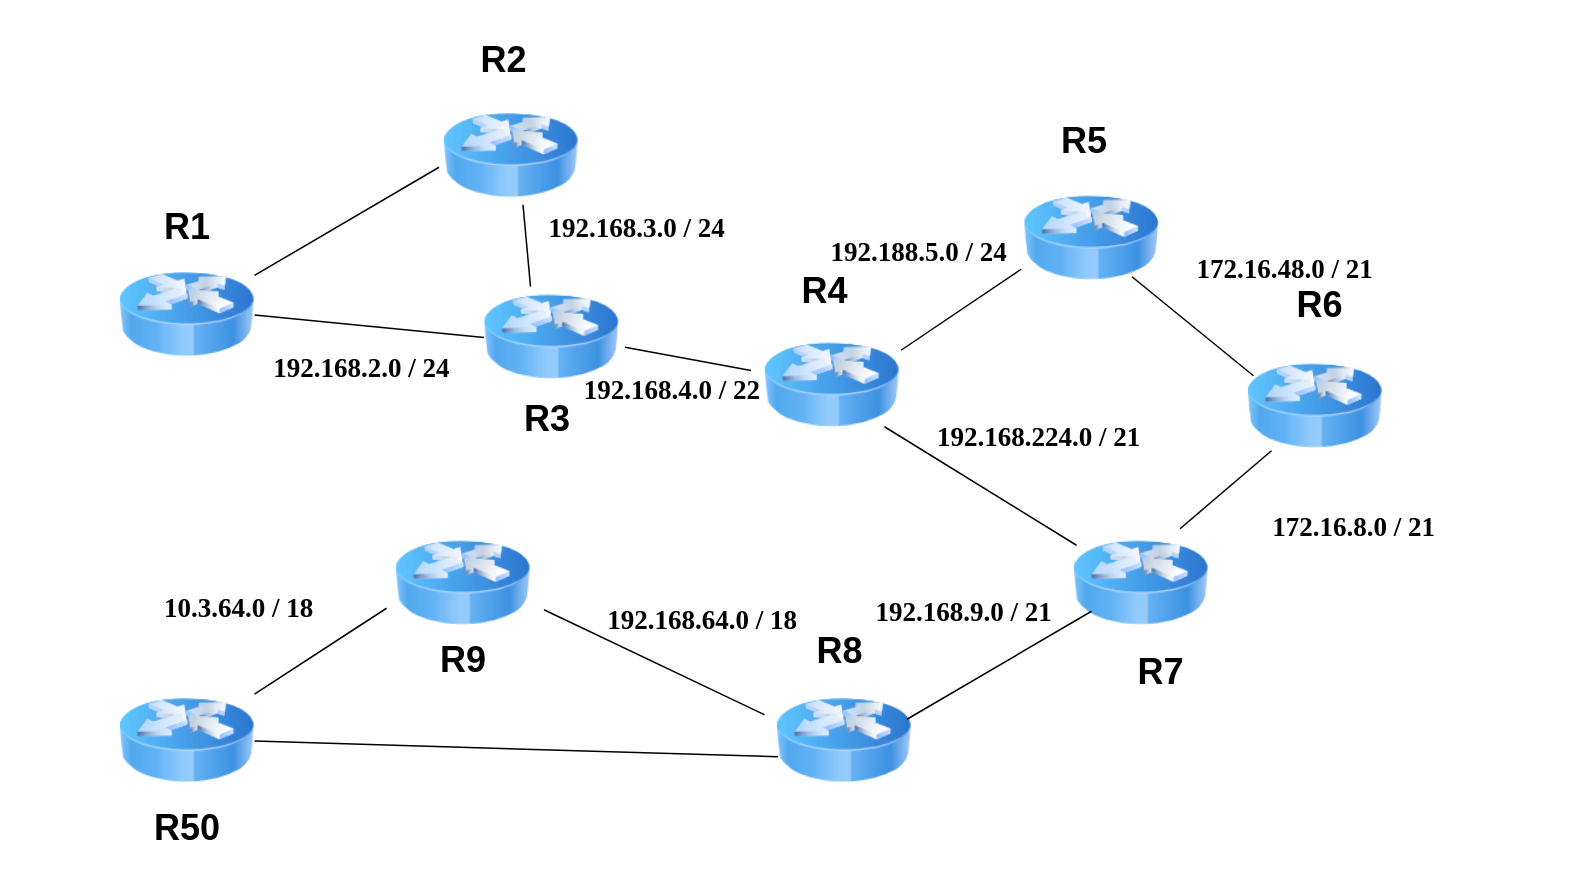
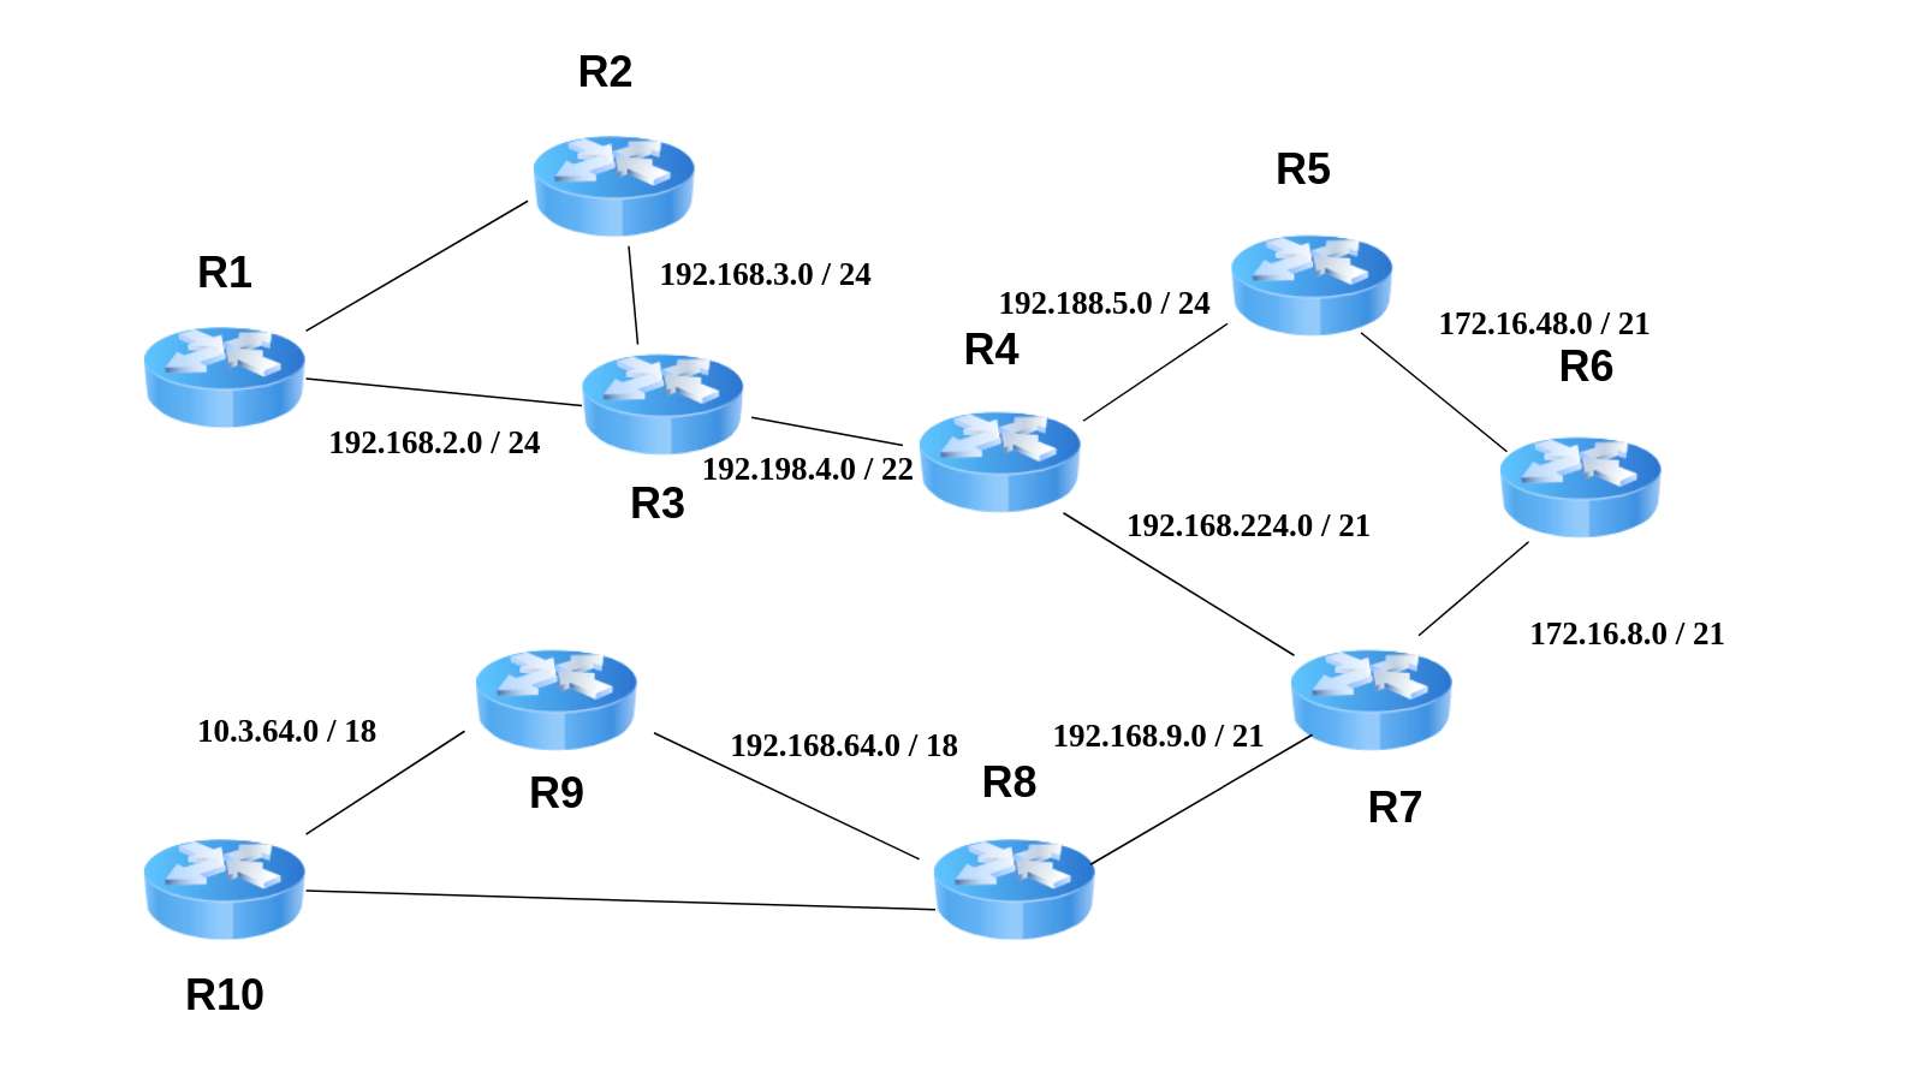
- <mxCell id="36" value="&lt;h2&gt;&lt;font face=&quot;Times New Roman&quot; style=&quot;font-size: 18px;&quot;&gt;&amp;nbsp;192.168.4.0 / 22&lt;/font&gt;&lt;/h2&gt;" style="text;html=1;align=center;verticalAlign=middle;whiteSpace=wrap;rounded=0;" parent="1" vertex="1"><mxGeometry x="366" y="255" width="159" height="10" as="geometry" /></mxCell>
+ <mxCell id="36" value="&lt;h2&gt;&lt;font face=&quot;Times New Roman&quot; style=&quot;font-size: 18px;&quot;&gt;&amp;nbsp;192.198.4.0 / 22&lt;/font&gt;&lt;/h2&gt;" style="text;html=1;align=center;verticalAlign=middle;whiteSpace=wrap;rounded=0;" parent="1" vertex="1"><mxGeometry x="366" y="255" width="159" height="10" as="geometry" /></mxCell>
- <mxCell id="32" value="R50" style="text;strokeColor=none;fillColor=none;html=1;fontSize=24;fontStyle=1;verticalAlign=middle;align=center;" parent="1" vertex="1"><mxGeometry x="74" y="532" width="100" height="40" as="geometry" /></mxCell>
+ <mxCell id="32" value="R10" style="text;strokeColor=none;fillColor=none;html=1;fontSize=24;fontStyle=1;verticalAlign=middle;align=center;" parent="1" vertex="1"><mxGeometry x="74" y="532" width="100" height="40" as="geometry" /></mxCell>
